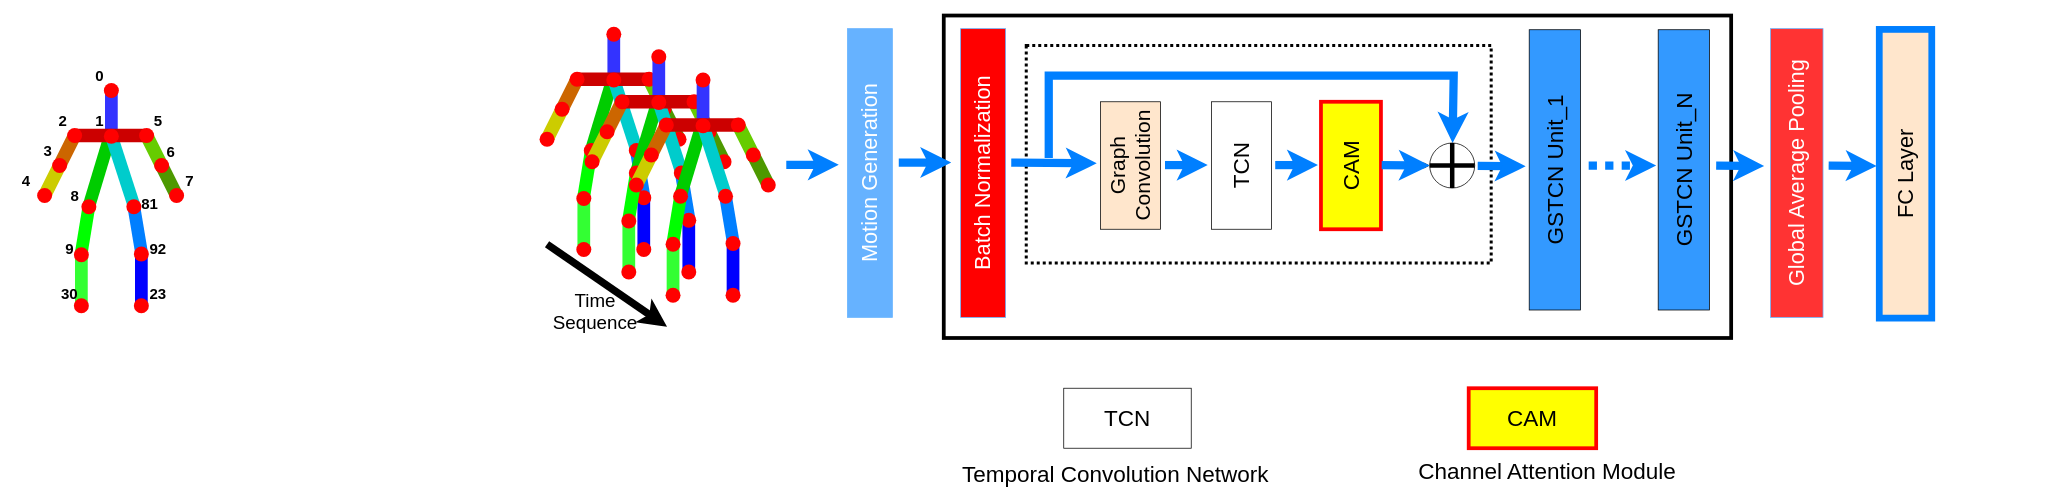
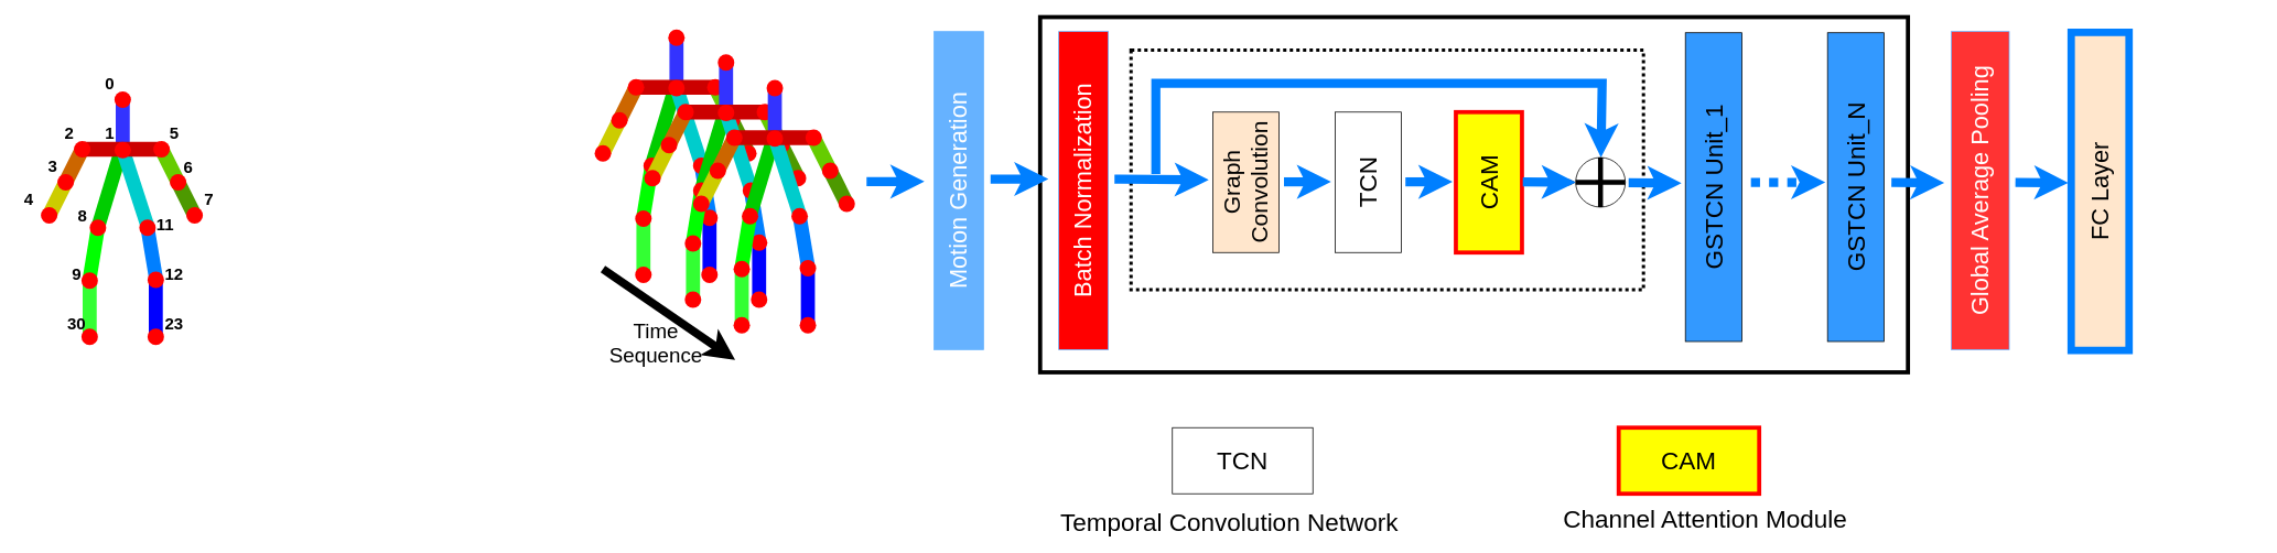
- <mxCell id="38" value="81" style="text;html=1;strokeColor=none;fillColor=none;align=center;verticalAlign=middle;whiteSpace=wrap;rounded=0;fontStyle=1;fontSize=20;" vertex="1" parent="1"><mxGeometry x="185" y="260" width="29" height="20" as="geometry" /></mxCell>
+ <mxCell id="38" value="11" style="text;html=1;strokeColor=none;fillColor=none;align=center;verticalAlign=middle;whiteSpace=wrap;rounded=0;fontStyle=1;fontSize=20;" vertex="1" parent="1"><mxGeometry x="185" y="260" width="29" height="20" as="geometry" /></mxCell>
- <mxCell id="40" value="92" style="text;html=1;strokeColor=none;fillColor=none;align=center;verticalAlign=middle;whiteSpace=wrap;rounded=0;fontStyle=1;fontSize=20;" vertex="1" parent="1"><mxGeometry x="196" y="320" width="29" height="20" as="geometry" /></mxCell>
+ <mxCell id="40" value="12" style="text;html=1;strokeColor=none;fillColor=none;align=center;verticalAlign=middle;whiteSpace=wrap;rounded=0;fontStyle=1;fontSize=20;" vertex="1" parent="1"><mxGeometry x="196" y="320" width="29" height="20" as="geometry" /></mxCell>
